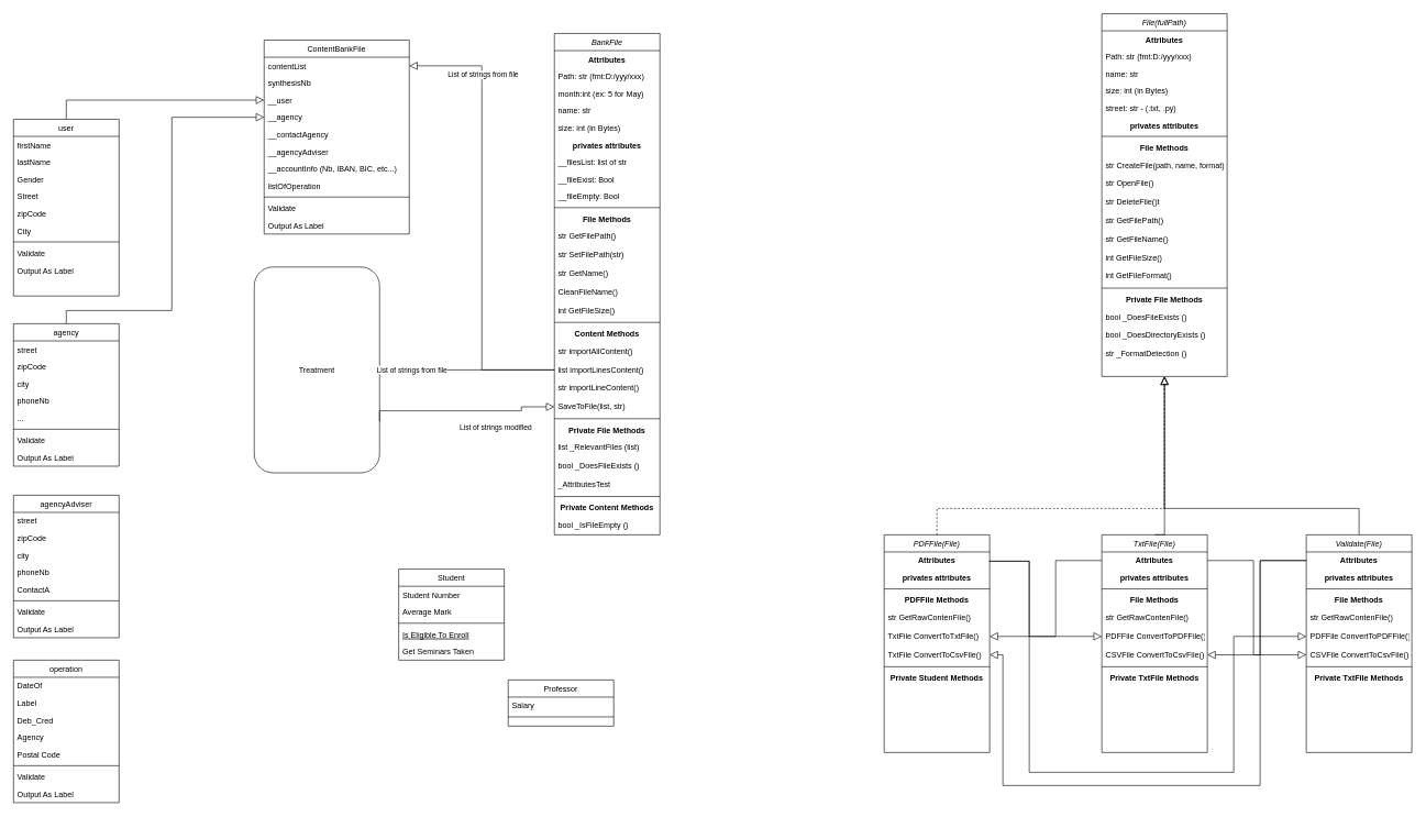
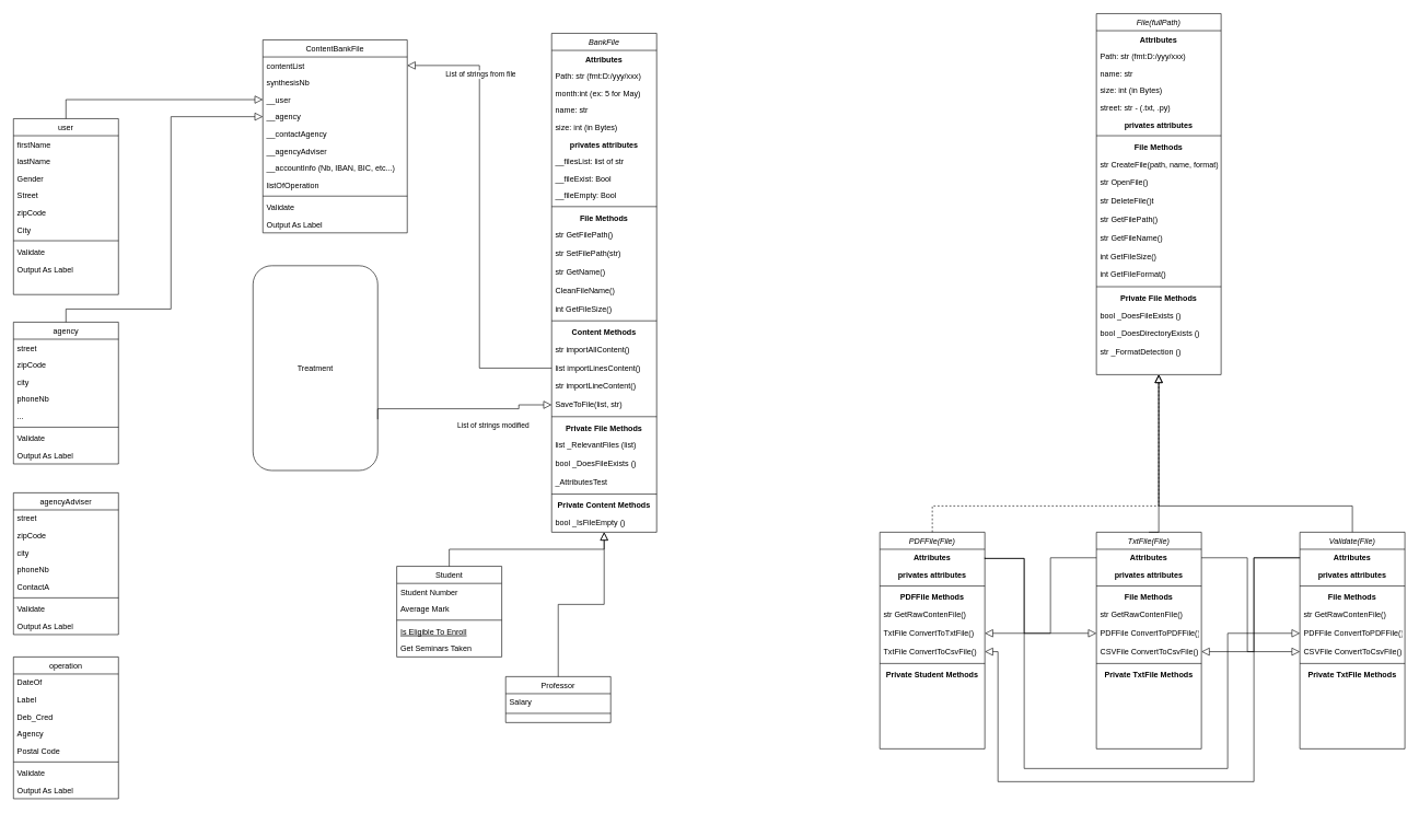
- <mxCell id="45" value="" style="endArrow=block;endSize=10;endFill=0;shadow=0;strokeWidth=1;rounded=0;edgeStyle=orthogonalEdgeStyle;elbow=vertical;exitX=0;exitY=0.5;exitDx=0;exitDy=0;entryX=1;entryY=0.5;entryDx=0;entryDy=0;" parent="1" source="22" target="44" edge="1"><mxGeometry width="160" relative="1" as="geometry"><mxPoint x="240" y="606" as="sourcePoint" /><mxPoint x="414" y="532" as="targetPoint" /></mxGeometry></mxCell>
- <mxCell id="46" value="List of strings from file" style="edgeLabel;html=1;align=center;verticalAlign=middle;resizable=0;points=[];" parent="45" vertex="1" connectable="0"><mxGeometry x="0.639" y="-1" relative="1" as="geometry"><mxPoint as="offset" /></mxGeometry></mxCell>
+ <mxCell id="39" value="" style="endArrow=block;endSize=10;endFill=0;shadow=0;strokeWidth=1;rounded=0;edgeStyle=elbowEdgeStyle;elbow=vertical;" parent="1" source="33" target="2" edge="1"><mxGeometry width="160" relative="1" as="geometry"><mxPoint x="470" y="265" as="sourcePoint" /><mxPoint x="470" y="265" as="targetPoint" /></mxGeometry></mxCell>
+ <mxCell id="43" value="" style="endArrow=block;endSize=10;endFill=0;shadow=0;strokeWidth=1;rounded=0;edgeStyle=elbowEdgeStyle;elbow=vertical;" parent="1" source="40" target="2" edge="1"><mxGeometry width="160" relative="1" as="geometry"><mxPoint x="480" y="435" as="sourcePoint" /><mxPoint x="580" y="333" as="targetPoint" /></mxGeometry></mxCell>
